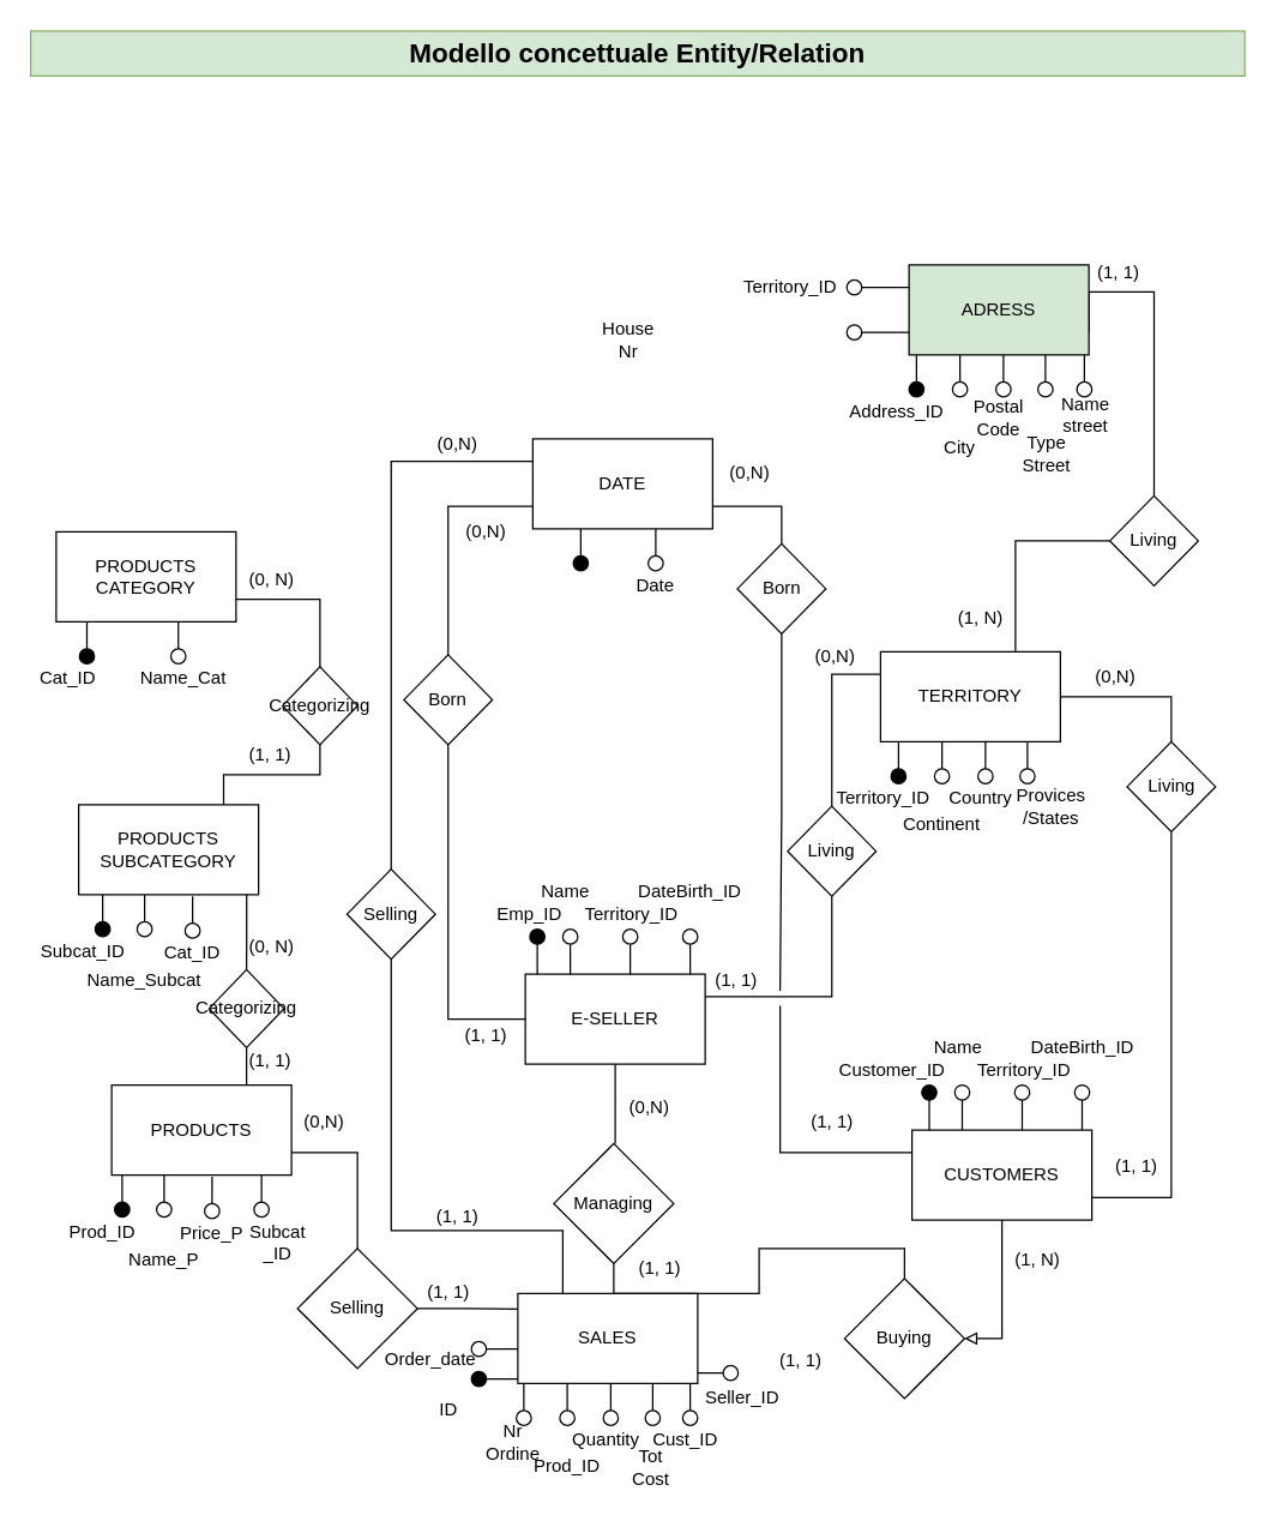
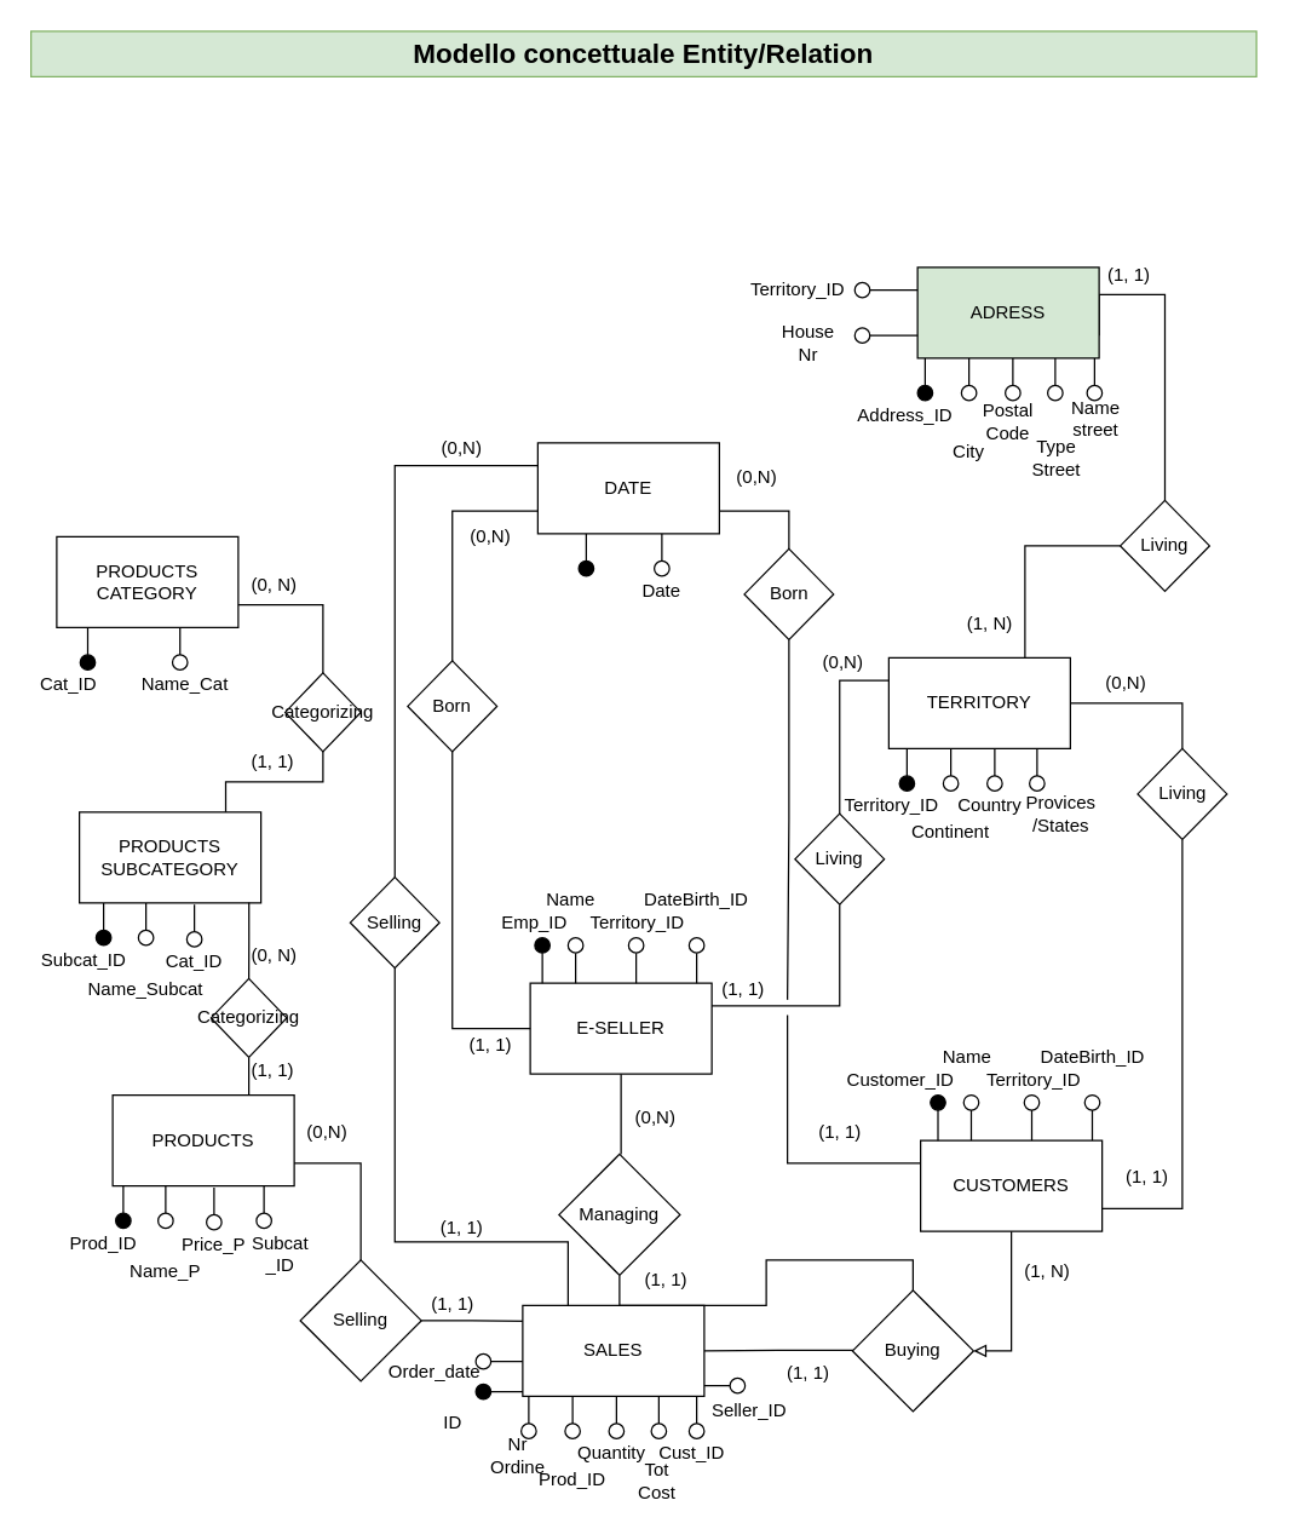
- <mxCell id="116" value="House&lt;br&gt;Nr" style="text;html=1;strokeColor=none;fillColor=none;align=center;verticalAlign=middle;whiteSpace=wrap;rounded=0;fontStyle=0" parent="1" vertex="1"><mxGeometry x="400.5" y="216" width="36" height="20" as="geometry" /></mxCell>
+ <mxCell id="116" value="House&lt;br&gt;Nr" style="text;html=1;strokeColor=none;fillColor=none;align=center;verticalAlign=middle;whiteSpace=wrap;rounded=0;fontStyle=0" parent="1" vertex="1"><mxGeometry x="515.5" y="216" width="36" height="20" as="geometry" /></mxCell>
+ <mxCell id="9" style="edgeStyle=orthogonalEdgeStyle;rounded=0;orthogonalLoop=1;jettySize=auto;html=1;exitX=0.044;exitY=0.494;exitDx=0;exitDy=0;entryX=1;entryY=0.5;entryDx=0;entryDy=0;endArrow=none;endFill=0;exitPerimeter=0;" parent="1" source="25" target="21" edge="1"><mxGeometry relative="1" as="geometry" /></mxCell>
